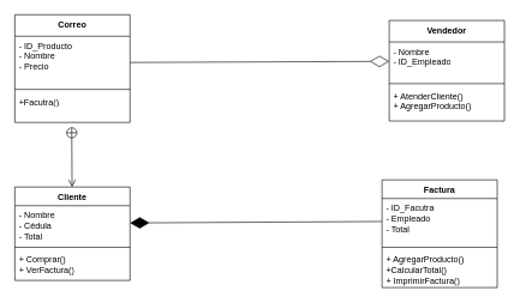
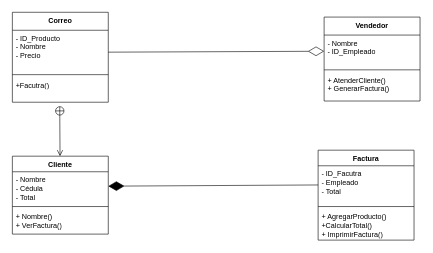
- <mxCell id="5" value="+ AtenderCliente&lt;span style=&quot;background-color: transparent; color: light-dark(rgb(0, 0, 0), rgb(255, 255, 255));&quot;&gt;()&lt;/span&gt;&lt;div&gt;&lt;span style=&quot;background-color: transparent; color: light-dark(rgb(0, 0, 0), rgb(255, 255, 255));&quot;&gt;+ AgregarProducto()&lt;/span&gt;&lt;/div&gt;" style="text;strokeColor=none;fillColor=none;align=left;verticalAlign=top;spacingLeft=4;spacingRight=4;overflow=hidden;rotatable=0;points=[[0,0.5],[1,0.5]];portConstraint=eastwest;whiteSpace=wrap;html=1;" vertex="1" parent="2"><mxGeometry y="92" width="160" height="48" as="geometry" /></mxCell>
+ <mxCell id="5" value="+ AtenderCliente&lt;span style=&quot;background-color: transparent; color: light-dark(rgb(0, 0, 0), rgb(255, 255, 255));&quot;&gt;()&lt;/span&gt;&lt;div&gt;&lt;span style=&quot;background-color: transparent; color: light-dark(rgb(0, 0, 0), rgb(255, 255, 255));&quot;&gt;+ GenerarFactura()&lt;/span&gt;&lt;/div&gt;" style="text;strokeColor=none;fillColor=none;align=left;verticalAlign=top;spacingLeft=4;spacingRight=4;overflow=hidden;rotatable=0;points=[[0,0.5],[1,0.5]];portConstraint=eastwest;whiteSpace=wrap;html=1;" vertex="1" parent="2"><mxGeometry y="92" width="160" height="48" as="geometry" /></mxCell>
- <mxCell id="13" value="+ Comprar&lt;span style=&quot;color: light-dark(rgb(0, 0, 0), rgb(255, 255, 255)); background-color: transparent;&quot;&gt;()&lt;/span&gt;&lt;div&gt;&lt;span style=&quot;background-color: transparent; color: light-dark(rgb(0, 0, 0), rgb(255, 255, 255));&quot;&gt;+ VerFactura()&lt;/span&gt;&lt;/div&gt;" style="text;strokeColor=none;fillColor=none;align=left;verticalAlign=top;spacingLeft=4;spacingRight=4;overflow=hidden;rotatable=0;points=[[0,0.5],[1,0.5]];portConstraint=eastwest;whiteSpace=wrap;html=1;" vertex="1" parent="10"><mxGeometry y="88" width="160" height="42" as="geometry" /></mxCell>
+ <mxCell id="13" value="+ Nombre&lt;span style=&quot;color: light-dark(rgb(0, 0, 0), rgb(255, 255, 255)); background-color: transparent;&quot;&gt;()&lt;/span&gt;&lt;div&gt;&lt;span style=&quot;background-color: transparent; color: light-dark(rgb(0, 0, 0), rgb(255, 255, 255));&quot;&gt;+ VerFactura()&lt;/span&gt;&lt;/div&gt;" style="text;strokeColor=none;fillColor=none;align=left;verticalAlign=top;spacingLeft=4;spacingRight=4;overflow=hidden;rotatable=0;points=[[0,0.5],[1,0.5]];portConstraint=eastwest;whiteSpace=wrap;html=1;" vertex="1" parent="10"><mxGeometry y="88" width="160" height="42" as="geometry" /></mxCell>
